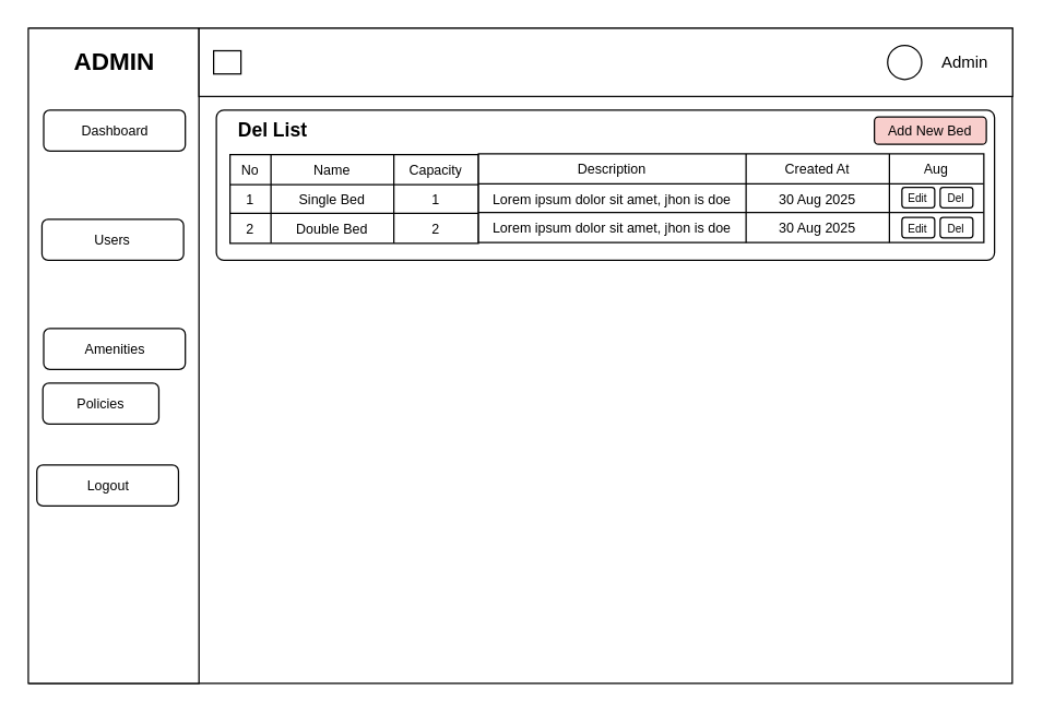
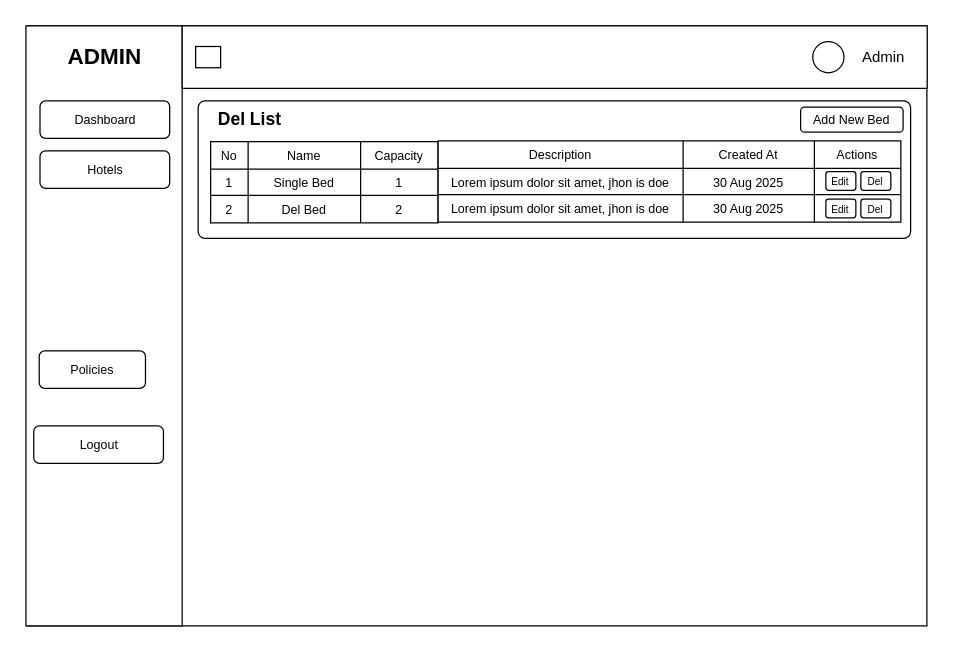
- <mxCell id="49" value="&lt;font&gt;Add New Bed&lt;/font&gt;" style="rounded=1;whiteSpace=wrap;html=1;fontSize=10;fillColor=#f8cecc;" parent="1" vertex="1"><mxGeometry x="640" y="85" width="82" height="20" as="geometry" /></mxCell>
+ <mxCell id="49" value="&lt;font&gt;Add New Bed&lt;/font&gt;" style="rounded=1;whiteSpace=wrap;html=1;fontSize=10;" parent="1" vertex="1"><mxGeometry x="640" y="85" width="82" height="20" as="geometry" /></mxCell>
- <mxCell id="35" value="Aug" style="shape=partialRectangle;html=1;whiteSpace=wrap;connectable=0;strokeColor=inherit;overflow=hidden;fillColor=none;top=0;left=0;bottom=0;right=0;pointerEvents=1;fontSize=10;" parent="32" vertex="1"><mxGeometry x="301" width="69" height="22" as="geometry"><mxRectangle width="69" height="22" as="alternateBounds" /></mxGeometry></mxCell>
+ <mxCell id="35" value="Actions" style="shape=partialRectangle;html=1;whiteSpace=wrap;connectable=0;strokeColor=inherit;overflow=hidden;fillColor=none;top=0;left=0;bottom=0;right=0;pointerEvents=1;fontSize=10;" parent="32" vertex="1"><mxGeometry x="301" width="69" height="22" as="geometry"><mxRectangle width="69" height="22" as="alternateBounds" /></mxGeometry></mxCell>
+ <mxCell id="11" value="&lt;font style=&quot;font-size: 10px;&quot;&gt;Hotels&lt;/font&gt;" style="rounded=1;whiteSpace=wrap;html=1;" parent="1" vertex="1"><mxGeometry x="31.5" y="120" width="103.75" height="30" as="geometry" /></mxCell>
- <mxCell id="29" value="&lt;span style=&quot;color: rgb(0, 0, 0);&quot;&gt;Double Bed&lt;/span&gt;" style="shape=partialRectangle;html=1;whiteSpace=wrap;connectable=0;strokeColor=inherit;overflow=hidden;fillColor=none;top=0;left=0;bottom=0;right=0;pointerEvents=1;fontSize=10;" parent="27" vertex="1"><mxGeometry x="30" width="90" height="22" as="geometry"><mxRectangle width="90" height="22" as="alternateBounds" /></mxGeometry></mxCell>
+ <mxCell id="29" value="&lt;span style=&quot;color: rgb(0, 0, 0);&quot;&gt;Del Bed&lt;/span&gt;" style="shape=partialRectangle;html=1;whiteSpace=wrap;connectable=0;strokeColor=inherit;overflow=hidden;fillColor=none;top=0;left=0;bottom=0;right=0;pointerEvents=1;fontSize=10;" parent="27" vertex="1"><mxGeometry x="30" width="90" height="22" as="geometry"><mxRectangle width="90" height="22" as="alternateBounds" /></mxGeometry></mxCell>
- <mxCell id="12" value="&lt;font style=&quot;font-size: 10px;&quot;&gt;Users&lt;/font&gt;" style="rounded=1;whiteSpace=wrap;html=1;" parent="1" vertex="1"><mxGeometry x="30.25" y="160" width="103.75" height="30" as="geometry" /></mxCell>
- <mxCell id="13" value="&lt;font style=&quot;font-size: 10px;&quot;&gt;Amenities&lt;/font&gt;" style="rounded=1;whiteSpace=wrap;html=1;" parent="1" vertex="1"><mxGeometry x="31.5" y="240" width="103.75" height="30" as="geometry" /></mxCell>
